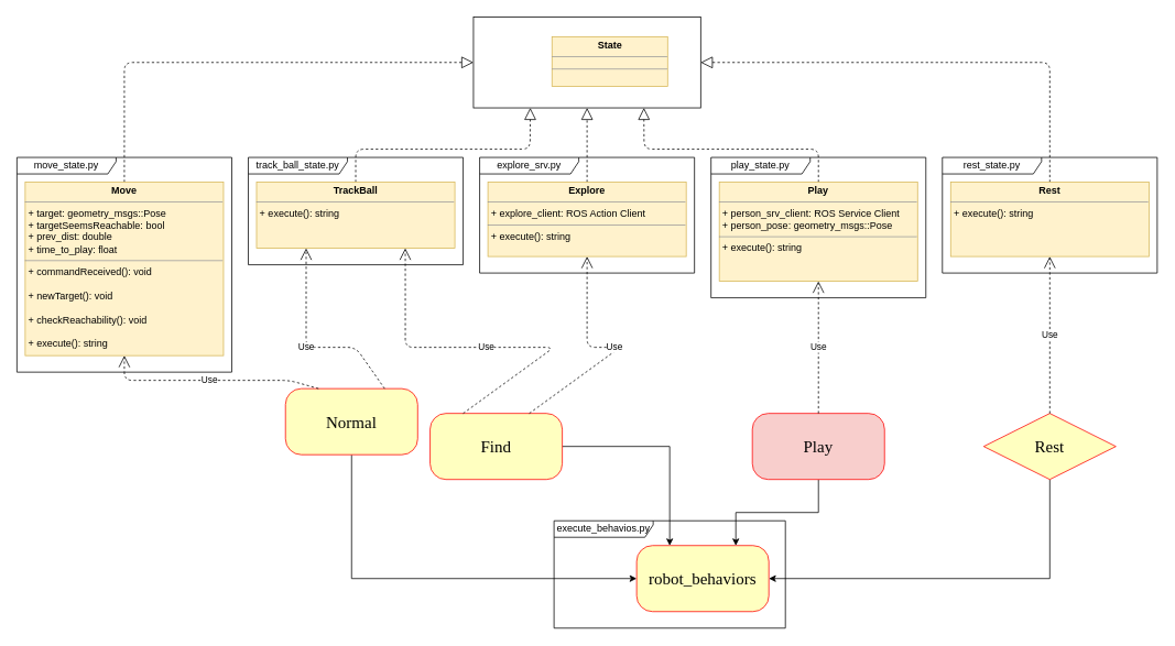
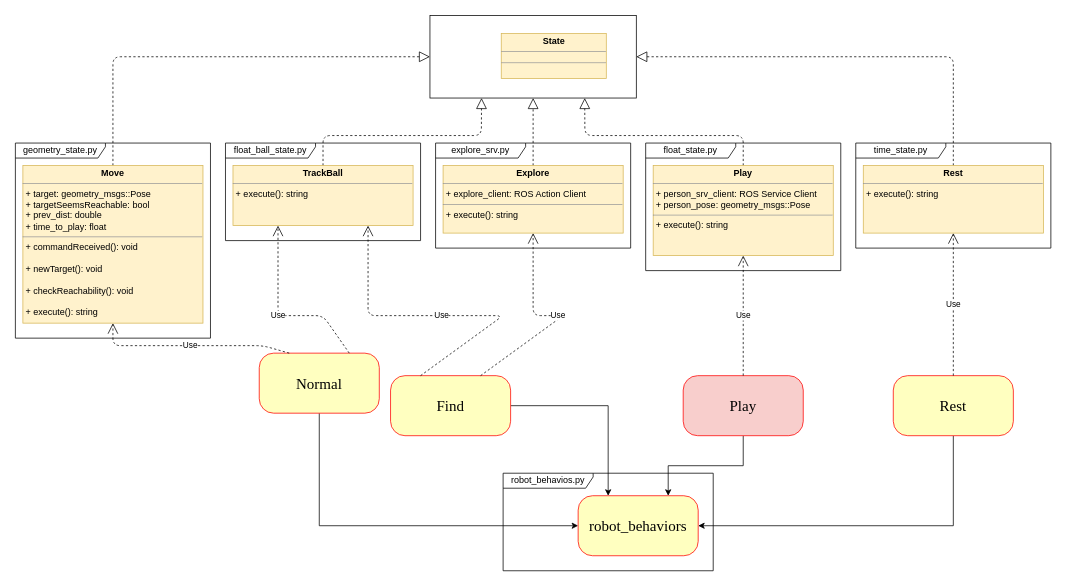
- <mxCell id="32" value="move_state.py" style="shape=umlFrame;whiteSpace=wrap;html=1;width=120;height=20;" parent="1" vertex="1"><mxGeometry x="20" y="190" width="260" height="260" as="geometry" /></mxCell>
+ <mxCell id="32" value="geometry_state.py" style="shape=umlFrame;whiteSpace=wrap;html=1;width=120;height=20;" parent="1" vertex="1"><mxGeometry x="20" y="190" width="260" height="260" as="geometry" /></mxCell>
- <mxCell id="28" value="track_ball_state.py" style="shape=umlFrame;whiteSpace=wrap;html=1;width=120;height=20;" parent="1" vertex="1"><mxGeometry x="300" y="190" width="260" height="130" as="geometry" /></mxCell>
+ <mxCell id="28" value="float_ball_state.py" style="shape=umlFrame;whiteSpace=wrap;html=1;width=120;height=20;" parent="1" vertex="1"><mxGeometry x="300" y="190" width="260" height="130" as="geometry" /></mxCell>
- <mxCell id="30" value="play_state.py" style="shape=umlFrame;whiteSpace=wrap;html=1;width=120;height=20;" parent="1" vertex="1"><mxGeometry x="860" y="190" width="260" height="170" as="geometry" /></mxCell>
+ <mxCell id="30" value="float_state.py" style="shape=umlFrame;whiteSpace=wrap;html=1;width=120;height=20;" parent="1" vertex="1"><mxGeometry x="860" y="190" width="260" height="170" as="geometry" /></mxCell>
- <mxCell id="31" value="rest_state.py" style="shape=umlFrame;whiteSpace=wrap;html=1;width=120;height=20;" parent="1" vertex="1"><mxGeometry x="1140" y="190" width="260" height="140" as="geometry" /></mxCell>
+ <mxCell id="31" value="time_state.py" style="shape=umlFrame;whiteSpace=wrap;html=1;width=120;height=20;" parent="1" vertex="1"><mxGeometry x="1140" y="190" width="260" height="140" as="geometry" /></mxCell>
- <mxCell id="21" value="&lt;font style=&quot;font-size: 20px&quot;&gt;Rest&lt;/font&gt;" style="rhombus;whiteSpace=wrap;html=1;arcSize=24;fillColor=#ffffc0;strokeColor=#ff0000;shadow=0;comic=0;labelBackgroundColor=none;fontFamily=Verdana;fontSize=12;fontColor=#000000;align=center;" parent="1" vertex="1"><mxGeometry x="1190" y="500" width="160" height="80" as="geometry" /></mxCell>
+ <mxCell id="21" value="&lt;font style=&quot;font-size: 20px&quot;&gt;Rest&lt;/font&gt;" style="rounded=1;whiteSpace=wrap;html=1;arcSize=24;fillColor=#ffffc0;strokeColor=#ff0000;shadow=0;comic=0;labelBackgroundColor=none;fontFamily=Verdana;fontSize=12;fontColor=#000000;align=center;" parent="1" vertex="1"><mxGeometry x="1190" y="500" width="160" height="80" as="geometry" /></mxCell>
- <mxCell id="34" value="execute_behavios.py" style="shape=umlFrame;whiteSpace=wrap;html=1;width=120;height=20;" vertex="1" parent="1"><mxGeometry x="670" y="630" width="280" height="130" as="geometry" /></mxCell>
+ <mxCell id="34" value="robot_behavios.py" style="shape=umlFrame;whiteSpace=wrap;html=1;width=120;height=20;" vertex="1" parent="1"><mxGeometry x="670" y="630" width="280" height="130" as="geometry" /></mxCell>
